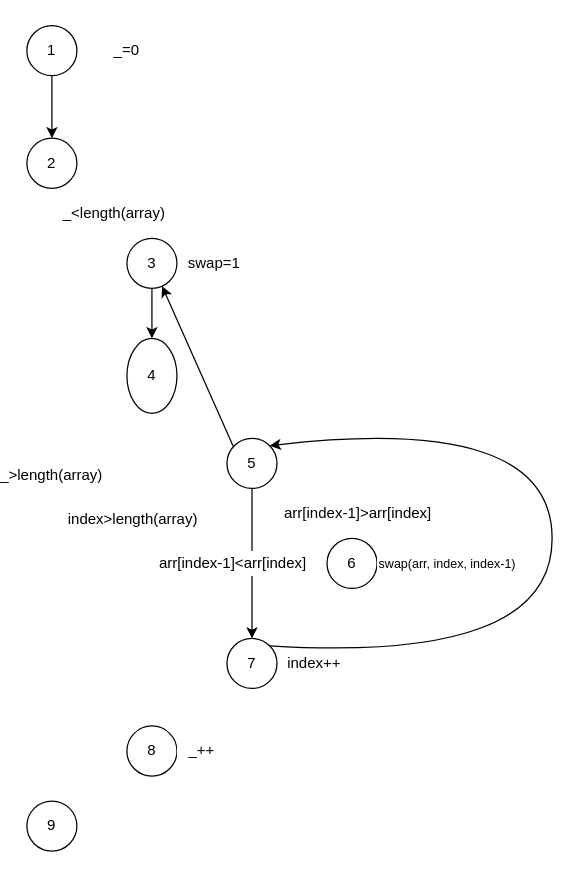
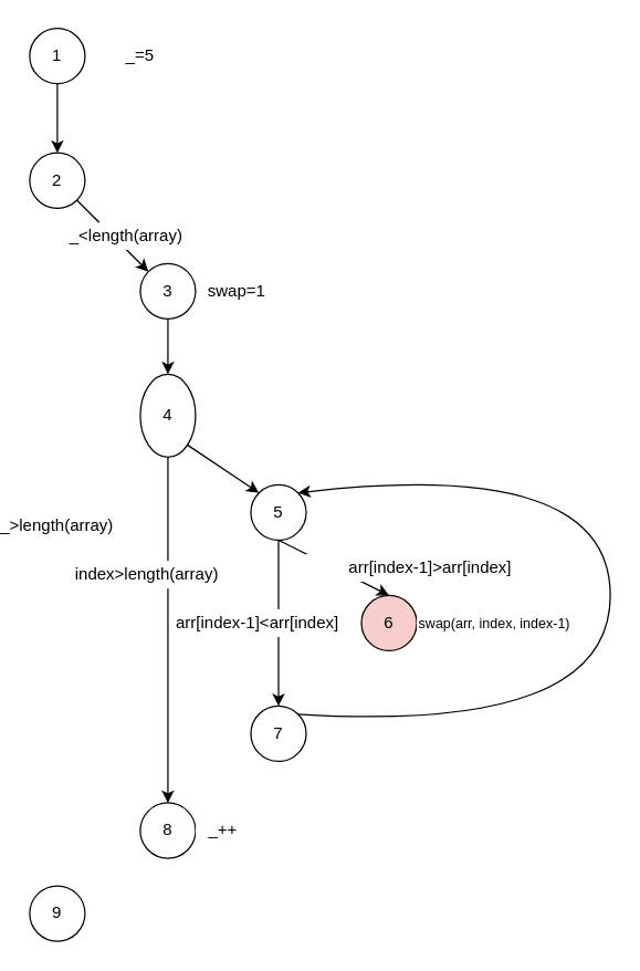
- <mxCell id="5" value="_=0" style="text;html=1;strokeColor=none;fillColor=none;align=center;verticalAlign=middle;whiteSpace=wrap;rounded=0;" vertex="1" parent="1"><mxGeometry x="80" y="30" width="40" height="20" as="geometry" /></mxCell>
+ <mxCell id="5" value="_=5" style="text;html=1;strokeColor=none;fillColor=none;align=center;verticalAlign=middle;whiteSpace=wrap;rounded=0;" vertex="1" parent="1"><mxGeometry x="80" y="30" width="40" height="20" as="geometry" /></mxCell>
+ <mxCell id="3" value="" style="endArrow=classic;html=1;exitX=1;exitY=1;exitDx=0;exitDy=0;entryX=0;entryY=0;entryDx=0;entryDy=0;" edge="1" parent="1" source="6" target="9"><mxGeometry width="50" height="50" relative="1" as="geometry"><mxPoint x="50" y="300" as="sourcePoint" /><mxPoint x="100" y="250" as="targetPoint" /></mxGeometry></mxCell>
- <mxCell id="2" value="" style="endArrow=classic;html=1;exitX=0.5;exitY=1;exitDx=0;exitDy=0;" edge="1" parent="1" source="12" target="9"><mxGeometry width="50" height="50" relative="1" as="geometry"><mxPoint x="120" y="350" as="sourcePoint" /><mxPoint x="170" y="300" as="targetPoint" /></mxGeometry></mxCell>
+ <mxCell id="2" value="" style="endArrow=classic;html=1;entryX=0.5;entryY=0;entryDx=0;entryDy=0;exitX=0.5;exitY=1;exitDx=0;exitDy=0;" edge="1" parent="1" source="12" target="15"><mxGeometry width="50" height="50" relative="1" as="geometry"><mxPoint x="120" y="350" as="sourcePoint" /><mxPoint x="170" y="300" as="targetPoint" /></mxGeometry></mxCell>
+ <mxCell id="13" value="" style="endArrow=classic;html=1;entryX=0;entryY=0;entryDx=0;entryDy=0;exitX=1;exitY=1;exitDx=0;exitDy=0;" edge="1" parent="1" source="11" target="12"><mxGeometry width="50" height="50" relative="1" as="geometry"><mxPoint x="100" y="300" as="sourcePoint" /><mxPoint x="150" y="250" as="targetPoint" /></mxGeometry></mxCell>
- <mxCell id="16" value="arr[index-1]&amp;gt;arr[index]" style="text;html=1;align=center;verticalAlign=middle;whiteSpace=wrap;rounded=0;fillColor=#ffffff;" vertex="1" parent="1"><mxGeometry x="220" y="400" width="130" height="20" as="geometry" /></mxCell>
+ <mxCell id="16" value="arr[index-1]&amp;gt;arr[index]" style="text;html=1;align=center;verticalAlign=middle;whiteSpace=wrap;rounded=0;fillColor=#ffffff;" vertex="1" parent="1"><mxGeometry x="220" y="400" width="180" height="20" as="geometry" /></mxCell>
- <mxCell id="15" value="6" style="ellipse;whiteSpace=wrap;html=1;aspect=fixed;" vertex="1" parent="1"><mxGeometry x="260" y="430" width="40" height="40" as="geometry" /></mxCell>
+ <mxCell id="15" value="6" style="ellipse;whiteSpace=wrap;html=1;aspect=fixed;fillColor=#f8cecc;" vertex="1" parent="1"><mxGeometry x="260" y="430" width="40" height="40" as="geometry" /></mxCell>
+ <mxCell id="24" value="" style="endArrow=classic;html=1;fontSize=10;exitX=0.5;exitY=1;exitDx=0;exitDy=0;entryX=0.5;entryY=0;entryDx=0;entryDy=0;" edge="1" parent="1" source="11" target="23"><mxGeometry width="50" height="50" relative="1" as="geometry"><mxPoint x="100" y="420" as="sourcePoint" /><mxPoint x="150" y="370" as="targetPoint" /></mxGeometry></mxCell>
- <mxCell id="21" value="index++" style="text;html=1;strokeColor=none;fillColor=none;align=center;verticalAlign=middle;whiteSpace=wrap;rounded=0;" vertex="1" parent="1"><mxGeometry x="230" y="520" width="40" height="20" as="geometry" /></mxCell>
